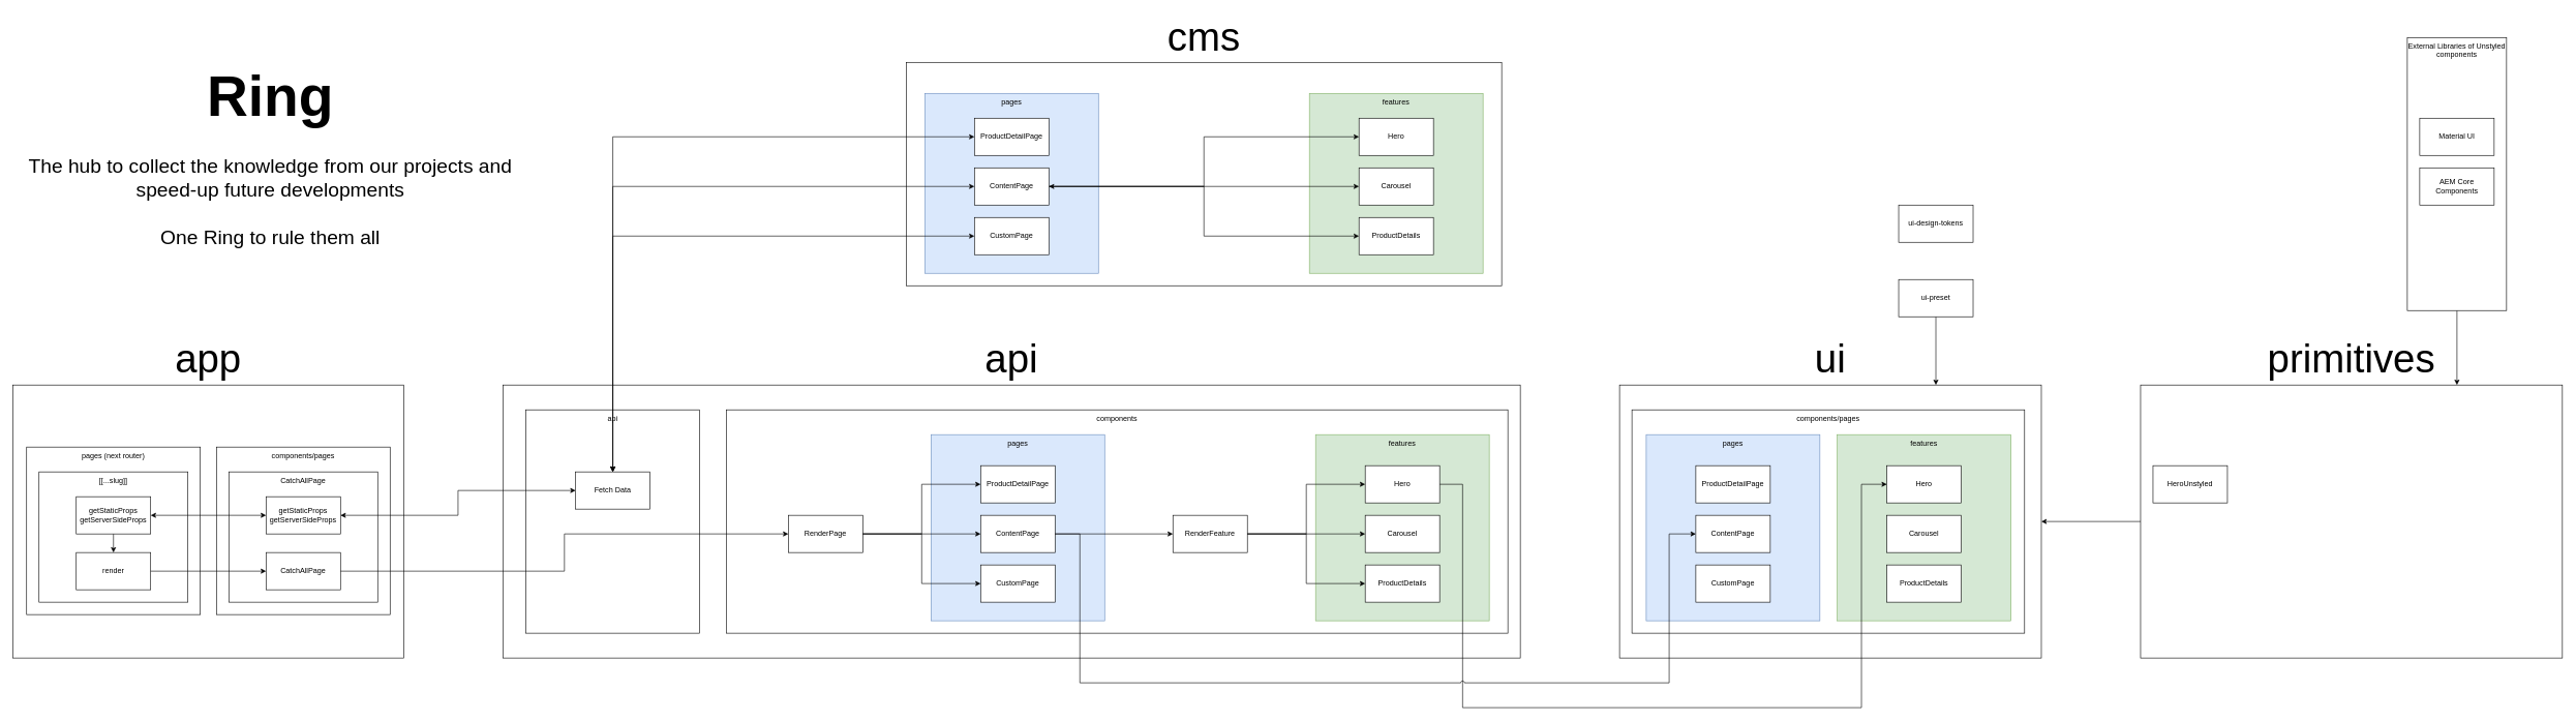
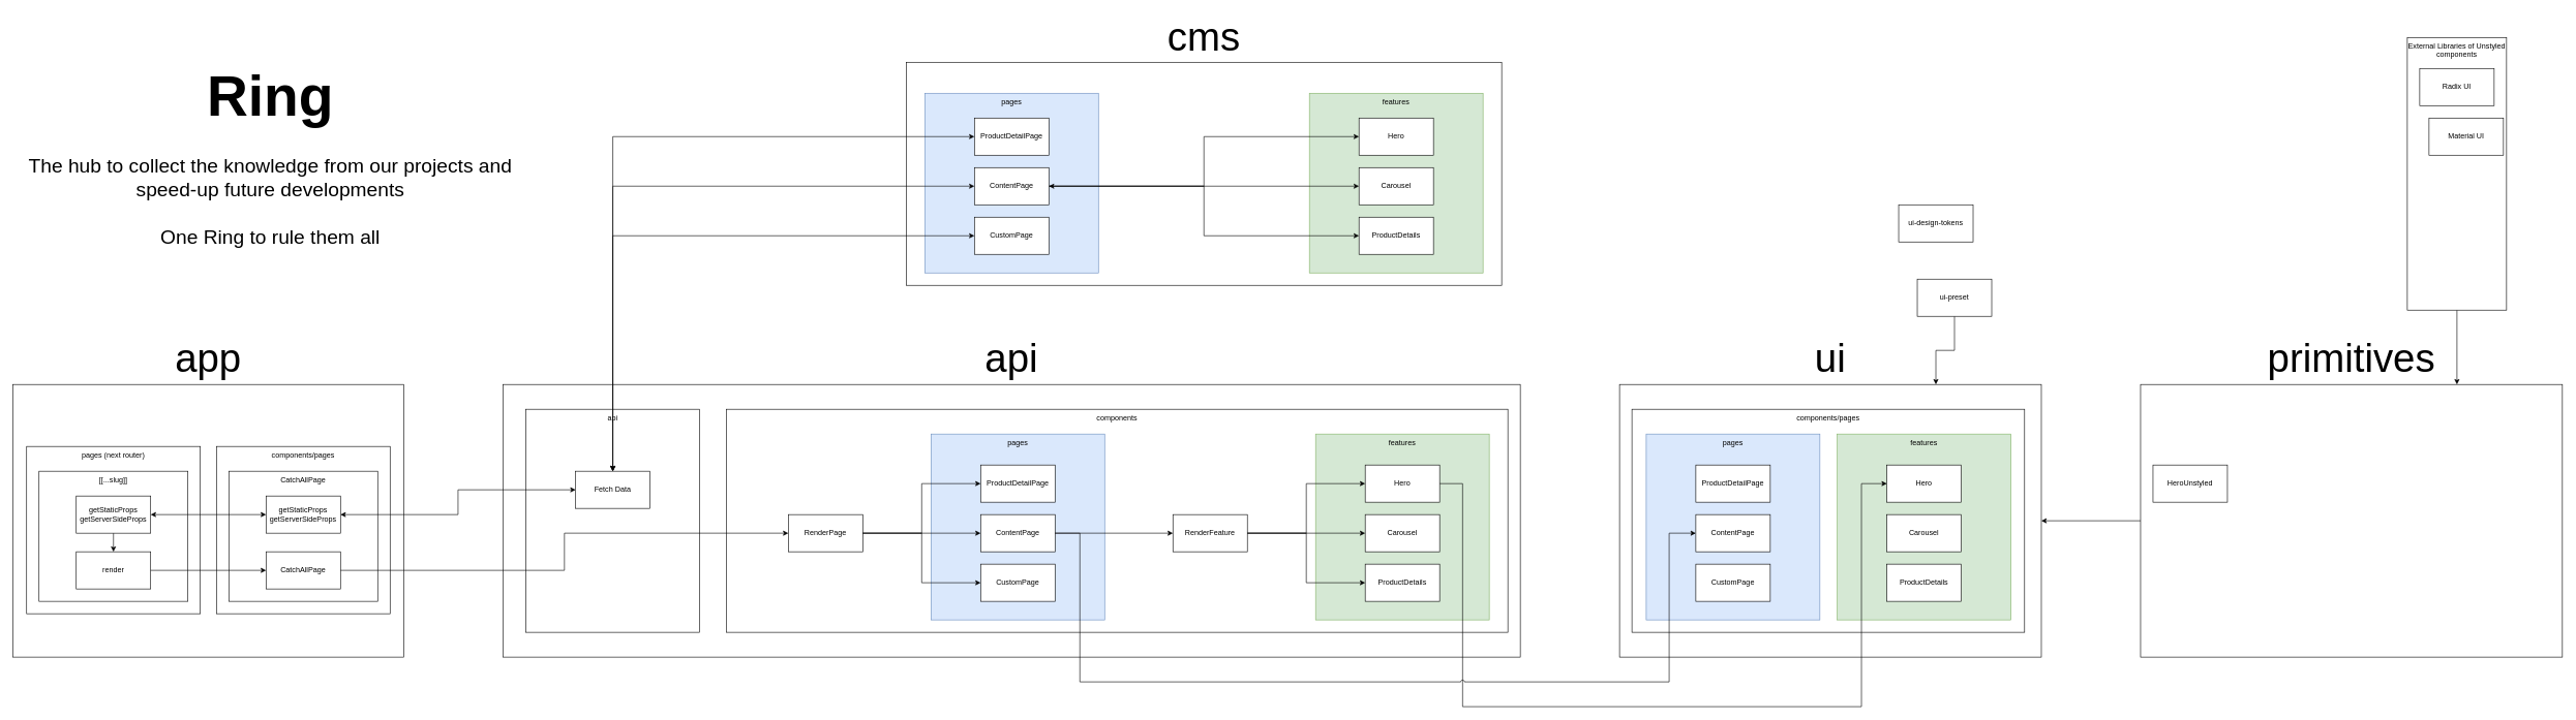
+ <mxCell id="20" value="Radix UI" style="rounded=0;whiteSpace=wrap;html=1;" parent="1" vertex="1"><mxGeometry x="3900" y="110" width="120" height="60" as="geometry" /></mxCell>
- <mxCell id="21" value="Material UI" style="rounded=0;whiteSpace=wrap;html=1;" parent="1" vertex="1"><mxGeometry x="3900" y="190" width="120" height="60" as="geometry" /></mxCell>
+ <mxCell id="21" value="Material UI" style="rounded=0;whiteSpace=wrap;html=1;" parent="1" vertex="1"><mxGeometry x="3915" y="190" width="120" height="60" as="geometry" /></mxCell>
- <mxCell id="22" value="AEM Core Components" style="rounded=0;whiteSpace=wrap;html=1;" parent="1" vertex="1"><mxGeometry x="3900" y="270" width="120" height="60" as="geometry" /></mxCell>
- <mxCell id="25" value="ui-preset" style="rounded=0;whiteSpace=wrap;html=1;" parent="1" vertex="1"><mxGeometry x="3060" y="450" width="120" height="60" as="geometry" /></mxCell>
+ <mxCell id="25" value="ui-preset" style="rounded=0;whiteSpace=wrap;html=1;" parent="1" vertex="1"><mxGeometry x="3090" y="450" width="120" height="60" as="geometry" /></mxCell>
